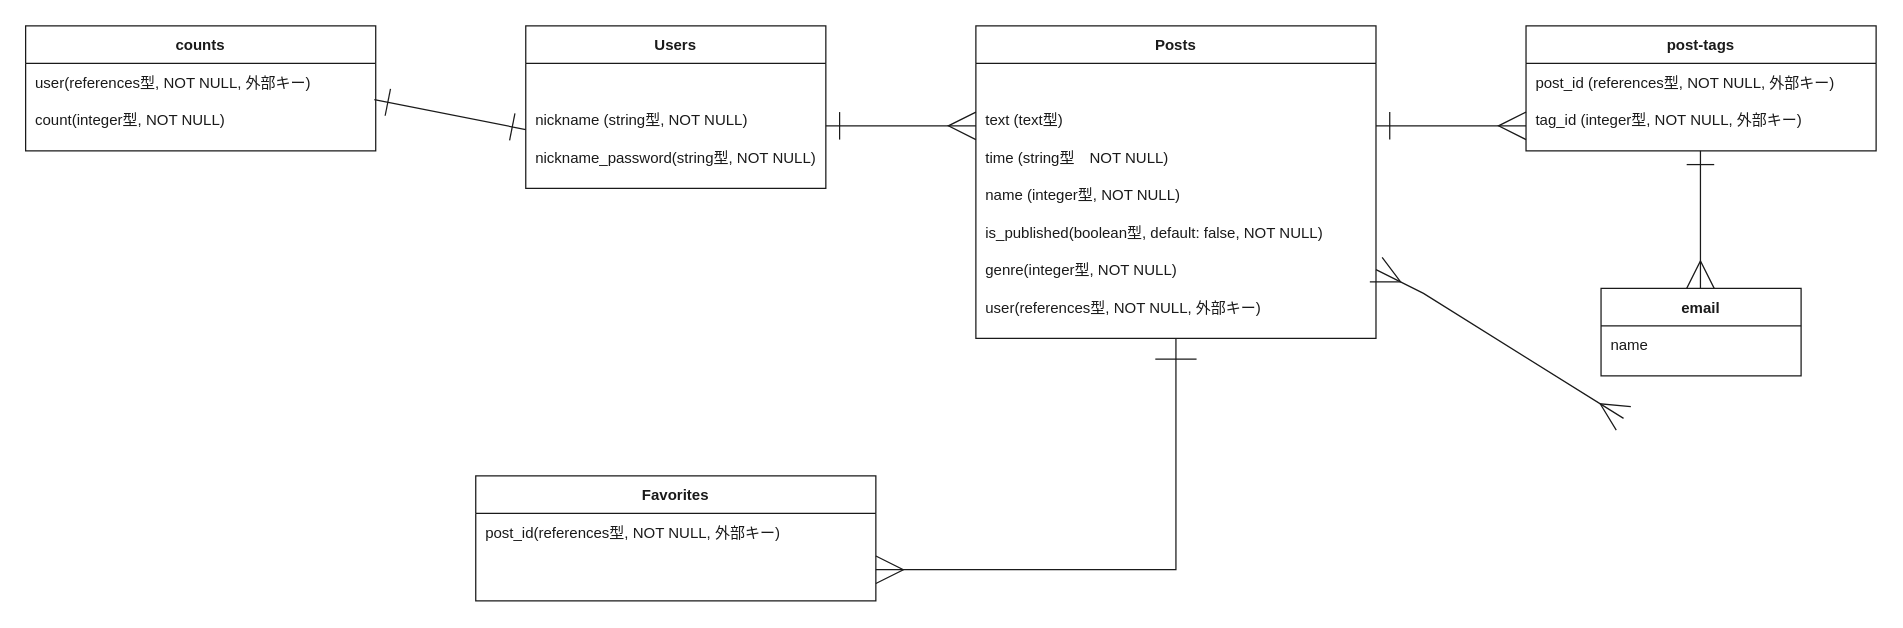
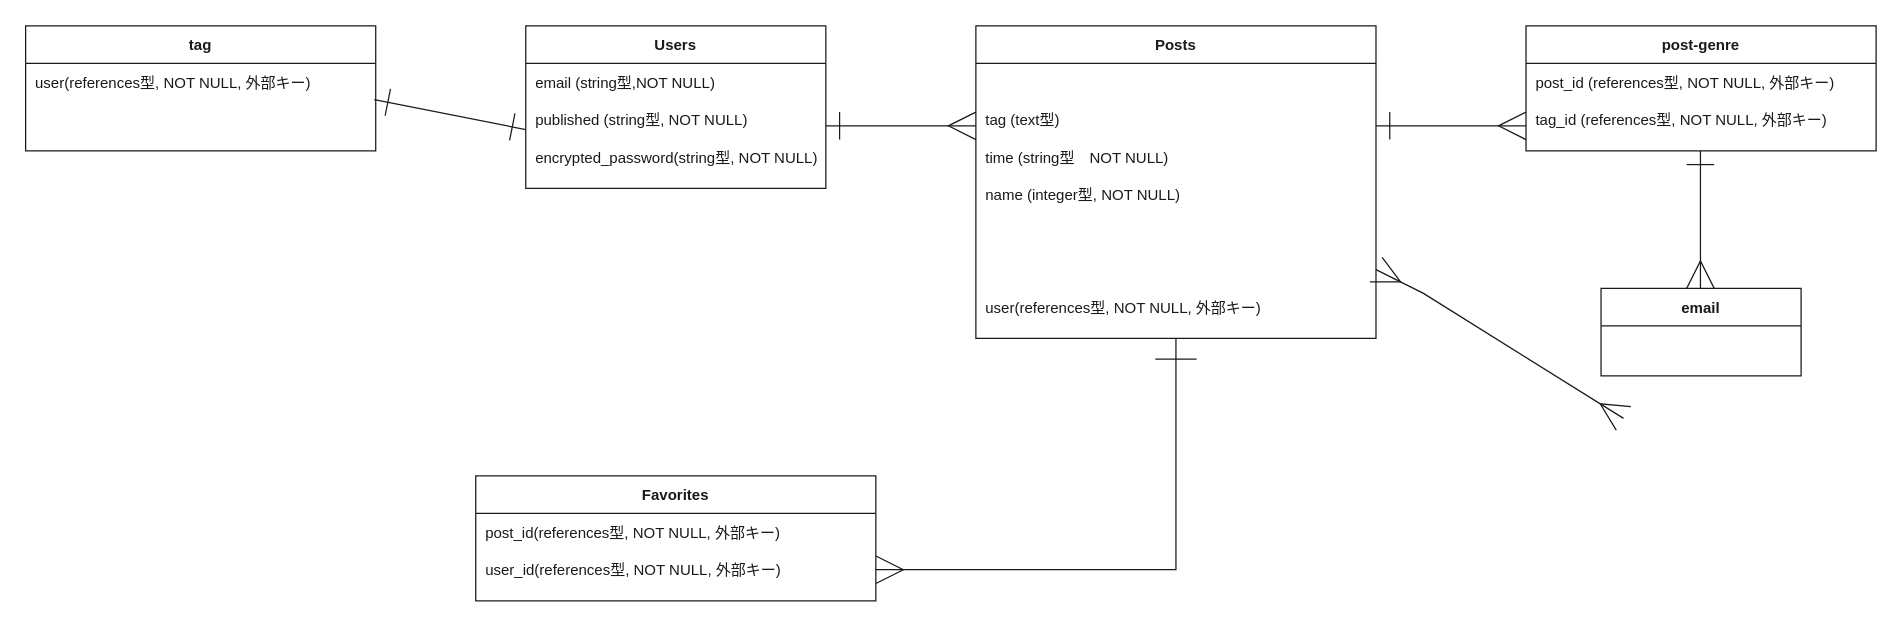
- <mxCell id="36" value="counts" style="shape=table;startSize=30;container=1;collapsible=1;childLayout=tableLayout;fixedRows=1;rowLines=0;fontStyle=1;align=center;resizeLast=1;fontColor=#1A1A1A;strokeColor=#1A1A1A;fillColor=none;" parent="1" vertex="1"><mxGeometry x="20" y="20" width="280" height="100" as="geometry" /></mxCell>
+ <mxCell id="36" value="tag" style="shape=table;startSize=30;container=1;collapsible=1;childLayout=tableLayout;fixedRows=1;rowLines=0;fontStyle=1;align=center;resizeLast=1;fontColor=#1A1A1A;strokeColor=#1A1A1A;fillColor=none;" parent="1" vertex="1"><mxGeometry x="20" y="20" width="280" height="100" as="geometry" /></mxCell>
- <mxCell id="2" value="post-tags" style="shape=table;startSize=30;container=1;collapsible=1;childLayout=tableLayout;fixedRows=1;rowLines=0;fontStyle=1;align=center;resizeLast=1;fontColor=#1A1A1A;strokeColor=#1A1A1A;fillColor=none;" parent="1" vertex="1"><mxGeometry x="1220" y="20" width="280" height="100" as="geometry" /></mxCell>
+ <mxCell id="2" value="post-genre" style="shape=table;startSize=30;container=1;collapsible=1;childLayout=tableLayout;fixedRows=1;rowLines=0;fontStyle=1;align=center;resizeLast=1;fontColor=#1A1A1A;strokeColor=#1A1A1A;fillColor=none;" parent="1" vertex="1"><mxGeometry x="1220" y="20" width="280" height="100" as="geometry" /></mxCell>
+ <mxCell id="28" value="email (string型,NOT NULL)" style="shape=partialRectangle;connectable=0;fillColor=none;top=0;left=0;bottom=0;right=0;align=left;spacingLeft=6;overflow=hidden;fontColor=#1A1A1A;strokeColor=#1A1A1A;" parent="27" vertex="1"><mxGeometry width="240" height="30" as="geometry"><mxRectangle width="240" height="30" as="alternateBounds" /></mxGeometry></mxCell>
- <mxCell id="40" value="count(integer型, NOT NULL)" style="shape=partialRectangle;connectable=0;fillColor=none;top=0;left=0;bottom=0;right=0;align=left;spacingLeft=6;overflow=hidden;fontColor=#1A1A1A;strokeColor=#1A1A1A;" parent="39" vertex="1"><mxGeometry width="280" height="30" as="geometry"><mxRectangle width="280" height="30" as="alternateBounds" /></mxGeometry></mxCell>
- <mxCell id="30" value="nickname (string型, NOT NULL)" style="shape=partialRectangle;connectable=0;fillColor=none;top=0;left=0;bottom=0;right=0;align=left;spacingLeft=6;overflow=hidden;fontColor=#1A1A1A;strokeColor=#1A1A1A;" parent="29" vertex="1"><mxGeometry width="240" height="30" as="geometry"><mxRectangle width="240" height="30" as="alternateBounds" /></mxGeometry></mxCell>
+ <mxCell id="30" value="published (string型, NOT NULL)" style="shape=partialRectangle;connectable=0;fillColor=none;top=0;left=0;bottom=0;right=0;align=left;spacingLeft=6;overflow=hidden;fontColor=#1A1A1A;strokeColor=#1A1A1A;" parent="29" vertex="1"><mxGeometry width="240" height="30" as="geometry"><mxRectangle width="240" height="30" as="alternateBounds" /></mxGeometry></mxCell>
- <mxCell id="15" value="text (text型) " style="shape=partialRectangle;connectable=0;fillColor=none;top=0;left=0;bottom=0;right=0;align=left;spacingLeft=6;overflow=hidden;fontColor=#1A1A1A;strokeColor=#1A1A1A;" parent="14" vertex="1"><mxGeometry width="320" height="30" as="geometry"><mxRectangle width="320" height="30" as="alternateBounds" /></mxGeometry></mxCell>
+ <mxCell id="15" value="tag (text型) " style="shape=partialRectangle;connectable=0;fillColor=none;top=0;left=0;bottom=0;right=0;align=left;spacingLeft=6;overflow=hidden;fontColor=#1A1A1A;strokeColor=#1A1A1A;" parent="14" vertex="1"><mxGeometry width="320" height="30" as="geometry"><mxRectangle width="320" height="30" as="alternateBounds" /></mxGeometry></mxCell>
- <mxCell id="6" value="tag_id (integer型, NOT NULL, 外部キー)" style="shape=partialRectangle;connectable=0;fillColor=none;top=0;left=0;bottom=0;right=0;align=left;spacingLeft=6;overflow=hidden;fontColor=#1A1A1A;strokeColor=#1A1A1A;" parent="5" vertex="1"><mxGeometry width="280" height="30" as="geometry"><mxRectangle width="280" height="30" as="alternateBounds" /></mxGeometry></mxCell>
+ <mxCell id="6" value="tag_id (references型, NOT NULL, 外部キー)" style="shape=partialRectangle;connectable=0;fillColor=none;top=0;left=0;bottom=0;right=0;align=left;spacingLeft=6;overflow=hidden;fontColor=#1A1A1A;strokeColor=#1A1A1A;" parent="5" vertex="1"><mxGeometry width="280" height="30" as="geometry"><mxRectangle width="280" height="30" as="alternateBounds" /></mxGeometry></mxCell>
- <mxCell id="32" value="nickname_password(string型, NOT NULL)" style="shape=partialRectangle;connectable=0;fillColor=none;top=0;left=0;bottom=0;right=0;align=left;spacingLeft=6;overflow=hidden;fontColor=#1A1A1A;strokeColor=#1A1A1A;" parent="31" vertex="1"><mxGeometry width="240" height="30" as="geometry"><mxRectangle width="240" height="30" as="alternateBounds" /></mxGeometry></mxCell>
+ <mxCell id="32" value="encrypted_password(string型, NOT NULL)" style="shape=partialRectangle;connectable=0;fillColor=none;top=0;left=0;bottom=0;right=0;align=left;spacingLeft=6;overflow=hidden;fontColor=#1A1A1A;strokeColor=#1A1A1A;" parent="31" vertex="1"><mxGeometry width="240" height="30" as="geometry"><mxRectangle width="240" height="30" as="alternateBounds" /></mxGeometry></mxCell>
- <mxCell id="21" value="is_published(boolean型, default: false, NOT NULL)" style="shape=partialRectangle;connectable=0;fillColor=none;top=0;left=0;bottom=0;right=0;align=left;spacingLeft=6;overflow=hidden;fontColor=#1A1A1A;strokeColor=#1A1A1A;" parent="20" vertex="1"><mxGeometry width="320" height="30" as="geometry"><mxRectangle width="320" height="30" as="alternateBounds" /></mxGeometry></mxCell>
- <mxCell id="23" value="genre(integer型, NOT NULL)" style="shape=partialRectangle;connectable=0;fillColor=none;top=0;left=0;bottom=0;right=0;align=left;spacingLeft=6;overflow=hidden;fontColor=#1A1A1A;strokeColor=#1A1A1A;" parent="22" vertex="1"><mxGeometry width="320" height="30" as="geometry"><mxRectangle width="320" height="30" as="alternateBounds" /></mxGeometry></mxCell>
- <mxCell id="35" value="name" style="shape=partialRectangle;connectable=0;fillColor=none;top=0;left=0;bottom=0;right=0;align=left;spacingLeft=6;overflow=hidden;fontColor=#1A1A1A;strokeColor=#1A1A1A;" parent="34" vertex="1"><mxGeometry width="160" height="30" as="geometry"><mxRectangle width="160" height="30" as="alternateBounds" /></mxGeometry></mxCell>
+ <mxCell id="11" value="user_id(references型, NOT NULL, 外部キー)" style="shape=partialRectangle;connectable=0;fillColor=none;top=0;left=0;bottom=0;right=0;align=left;spacingLeft=6;overflow=hidden;fontColor=#1A1A1A;strokeColor=#1A1A1A;" parent="10" vertex="1"><mxGeometry width="320" height="30" as="geometry"><mxRectangle width="320" height="30" as="alternateBounds" /></mxGeometry></mxCell>
